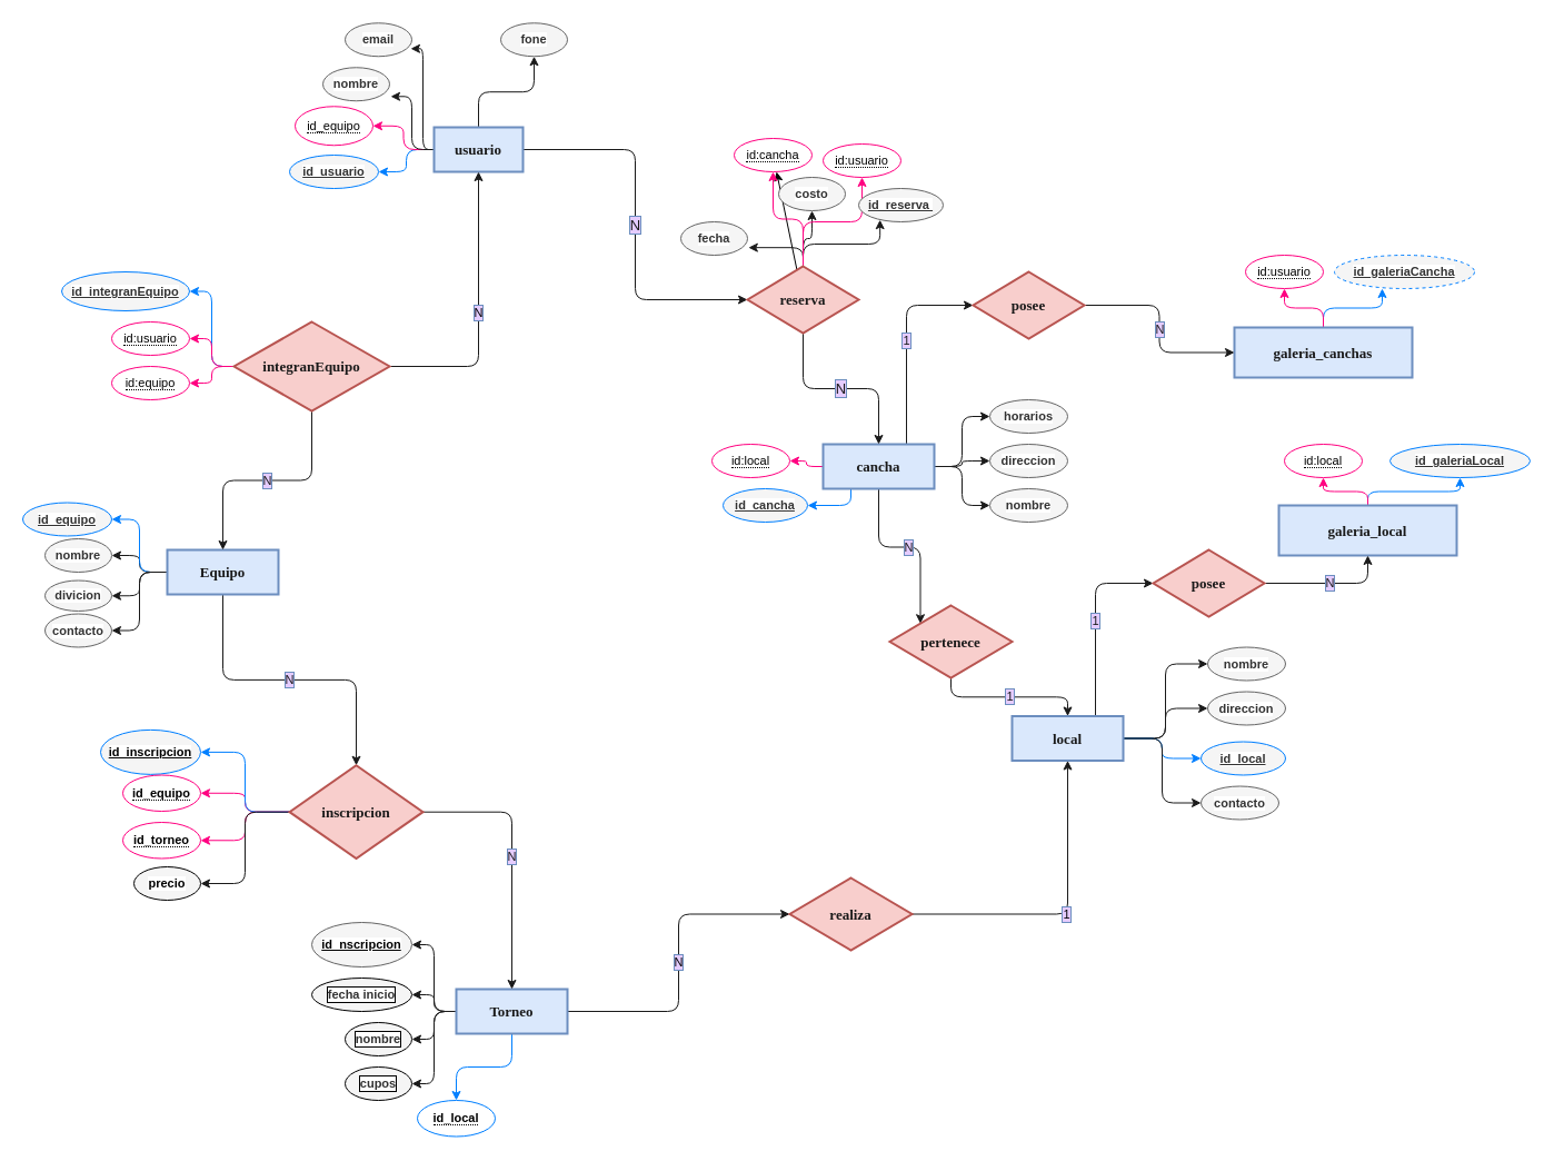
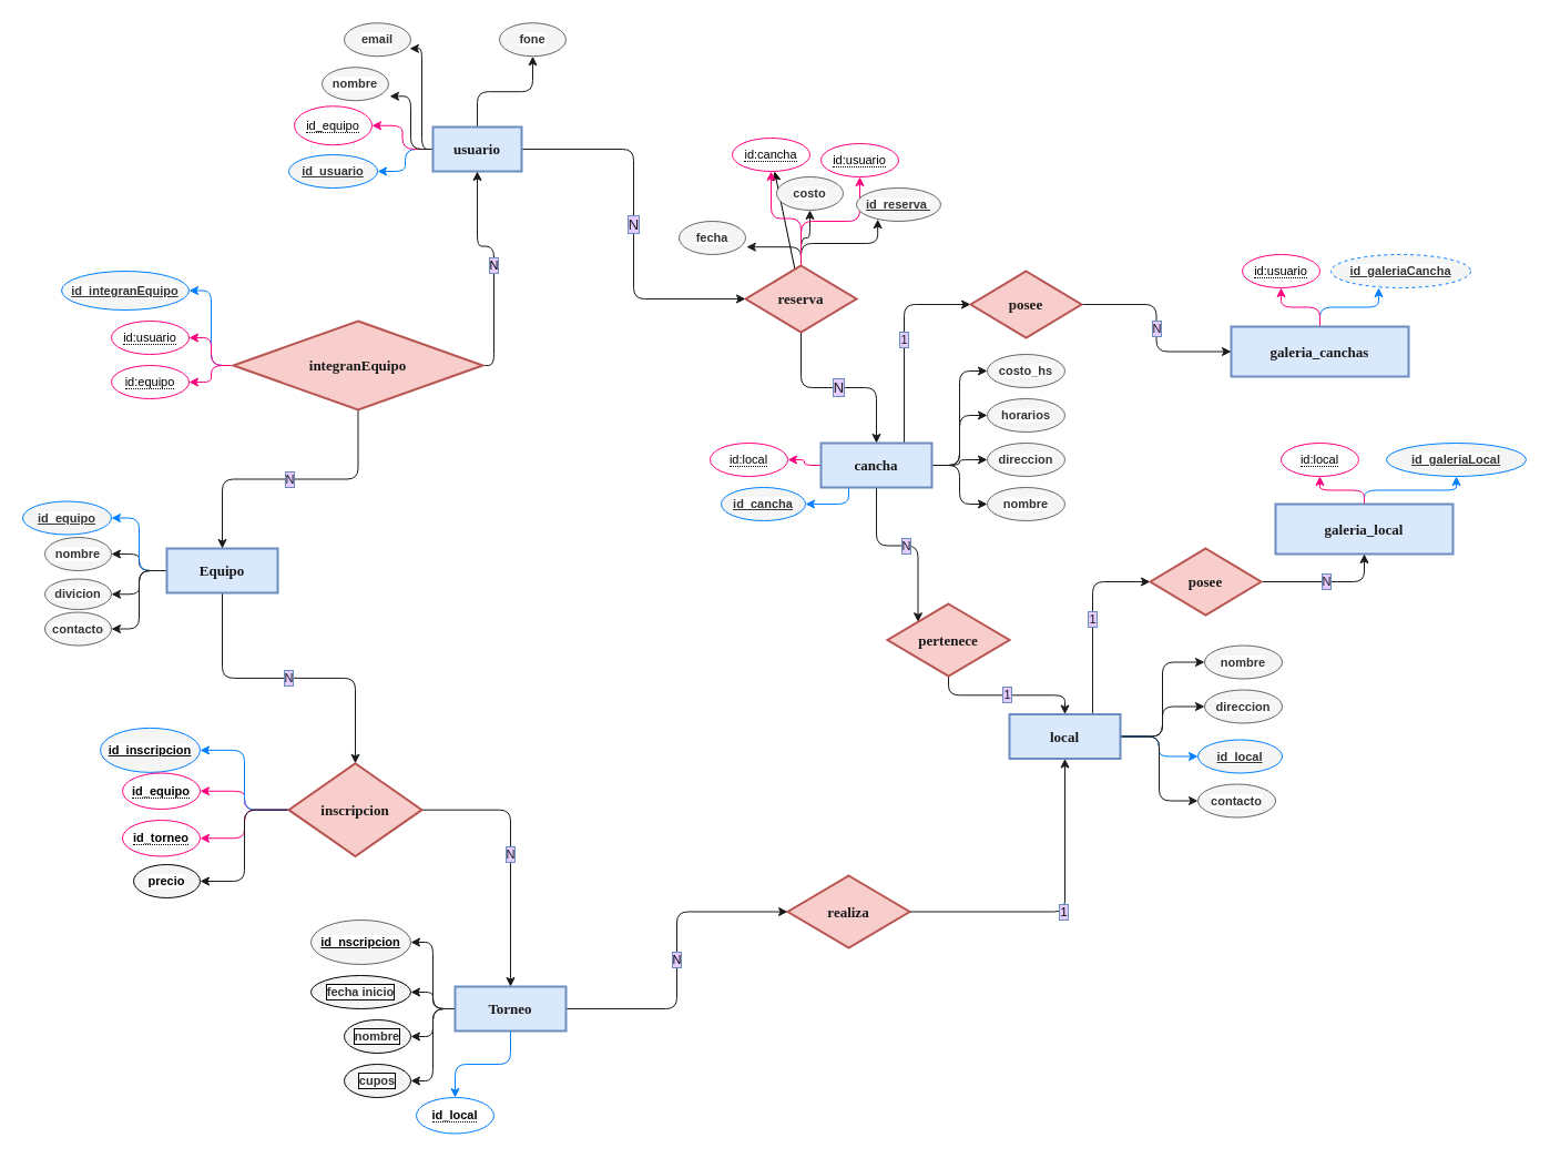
- <mxCell id="78" value="&lt;font face=&quot;jetbrainsmono nerd font&quot;&gt;&lt;b&gt;integranEquipo&lt;/b&gt;&lt;/font&gt;" style="shape=rhombus;perimeter=rhombusPerimeter;whiteSpace=wrap;html=1;align=center;fontSize=13;fillColor=#f8cecc;strokeColor=#b85450;strokeWidth=2;fontColor=#1A1A1A;" parent="1" vertex="1"><mxGeometry y="289" width="140" height="80" as="geometry" x="210" /></mxCell>
+ <mxCell id="78" value="&lt;font face=&quot;jetbrainsmono nerd font&quot;&gt;&lt;b&gt;integranEquipo&lt;/b&gt;&lt;/font&gt;" style="shape=rhombus;perimeter=rhombusPerimeter;whiteSpace=wrap;html=1;align=center;fontSize=13;fillColor=#f8cecc;strokeColor=#b85450;strokeWidth=2;fontColor=#1A1A1A;" parent="1" vertex="1"><mxGeometry x="210" y="289" width="225" height="80" as="geometry" /></mxCell>
+ <mxCell id="40" value="costo_hs" style="ellipse;whiteSpace=wrap;html=1;align=center;labelBackgroundColor=#FFFFFF;strokeWidth=1;fontSize=11;fontColor=#333333;fillColor=#f5f5f5;strokeColor=#666666;fontStyle=1" parent="1" vertex="1"><mxGeometry x="890" y="319" width="70" height="30" as="geometry" /></mxCell>
+ <mxCell id="9" style="edgeStyle=orthogonalEdgeStyle;html=1;entryX=0;entryY=0.5;entryDx=0;entryDy=0;labelBackgroundColor=#E5CCFF;labelBorderColor=#6C8EBF;strokeColor=#1A1A1A;strokeWidth=1;fontSize=11;fontColor=#1A1A1A;" parent="1" source="17" target="40" edge="1"><mxGeometry relative="1" as="geometry" /></mxCell>
